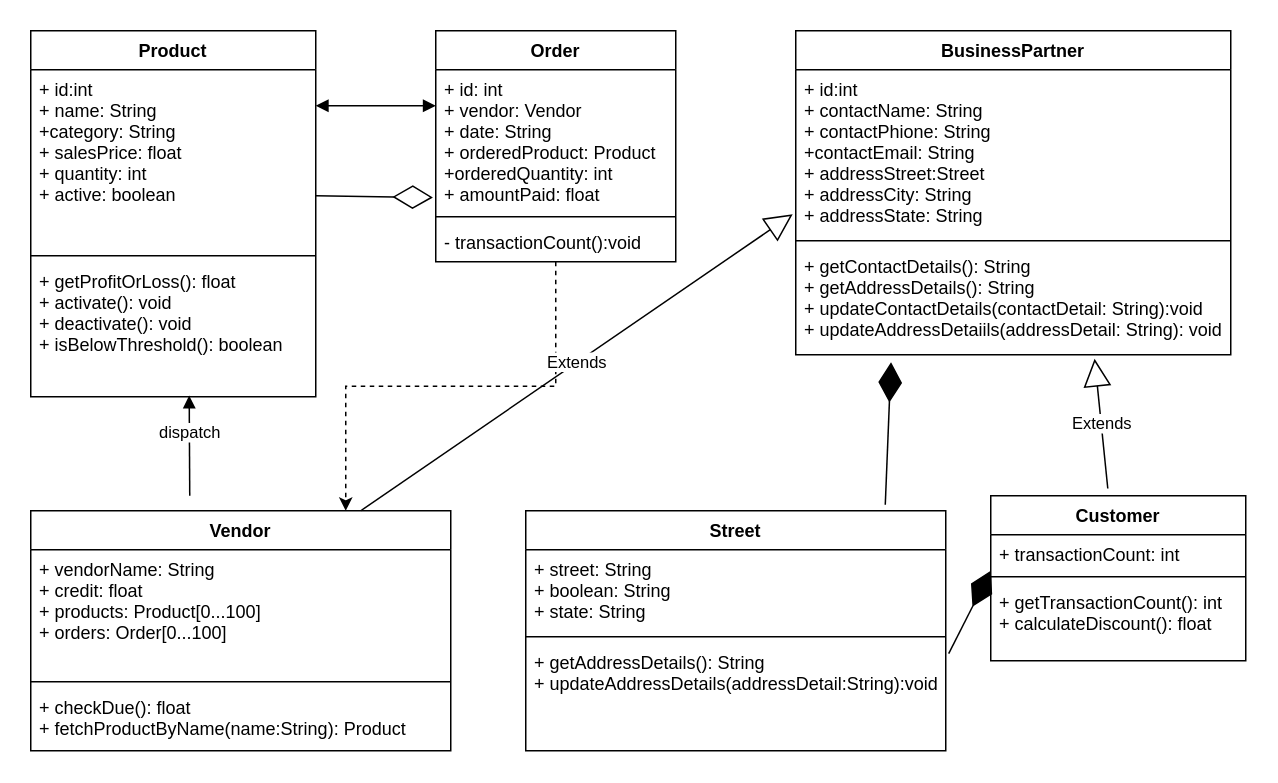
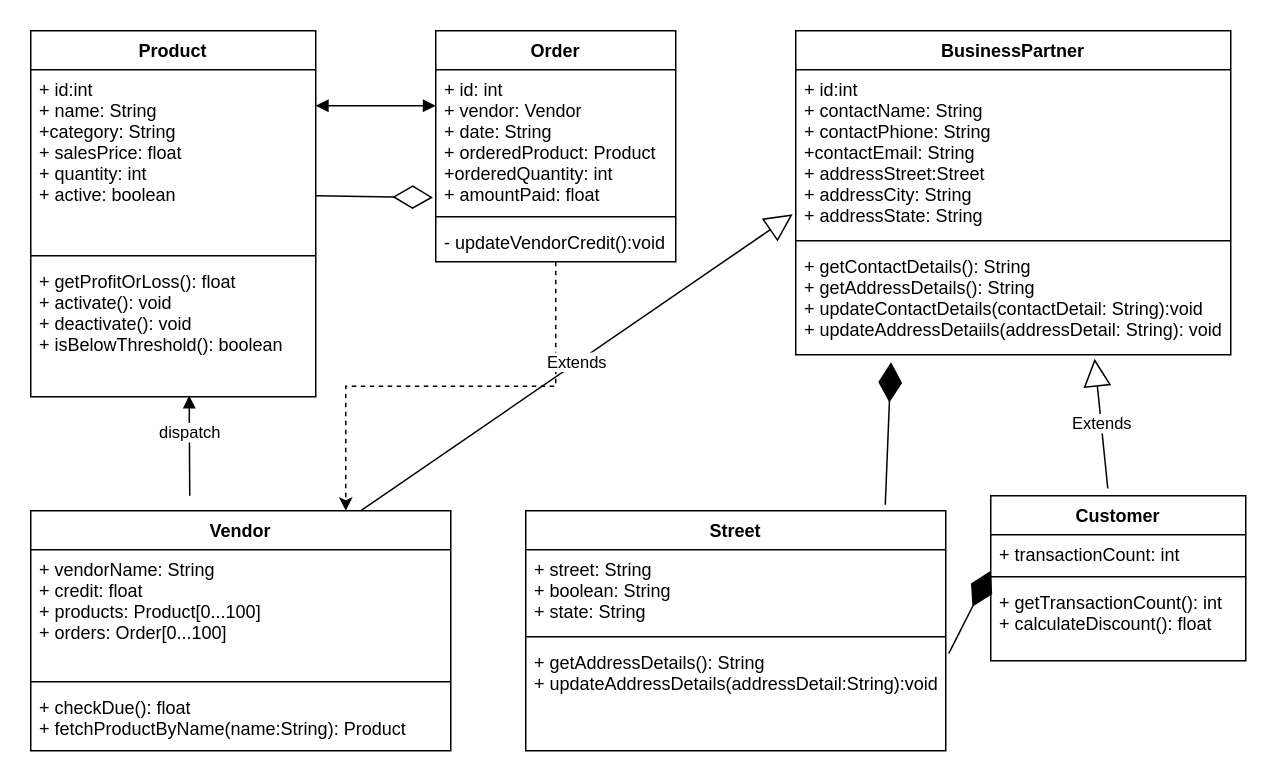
- <mxCell id="10" value="- transactionCount():void" style="text;strokeColor=none;fillColor=none;align=left;verticalAlign=top;spacingLeft=4;spacingRight=4;overflow=hidden;rotatable=0;points=[[0,0.5],[1,0.5]];portConstraint=eastwest;" vertex="1" parent="7"><mxGeometry y="128" width="160" height="26" as="geometry" /></mxCell>
+ <mxCell id="10" value="- updateVendorCredit():void" style="text;strokeColor=none;fillColor=none;align=left;verticalAlign=top;spacingLeft=4;spacingRight=4;overflow=hidden;rotatable=0;points=[[0,0.5],[1,0.5]];portConstraint=eastwest;" vertex="1" parent="7"><mxGeometry y="128" width="160" height="26" as="geometry" /></mxCell>
